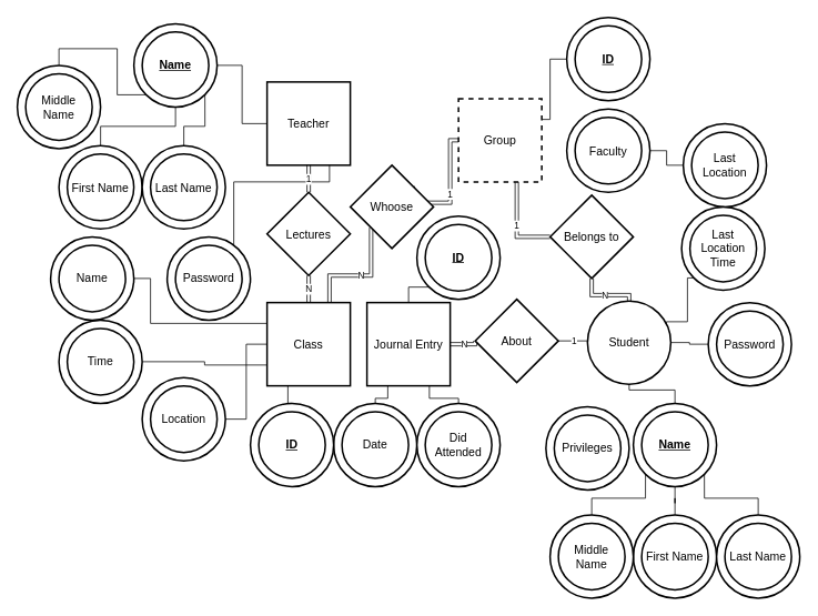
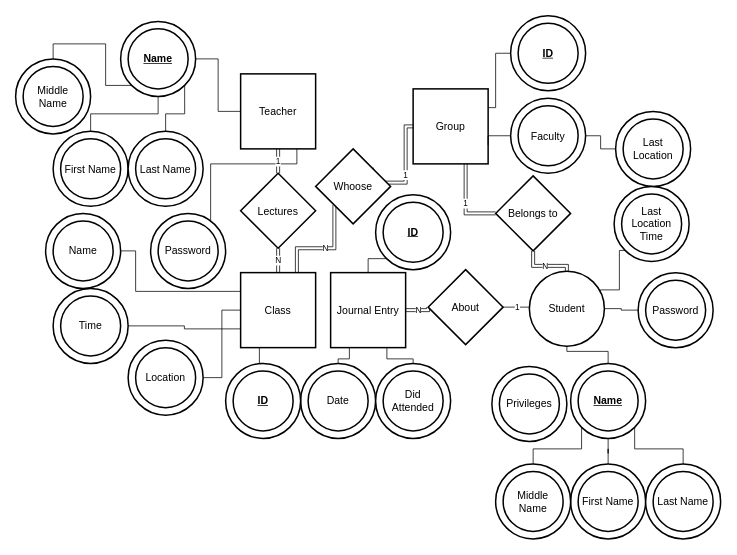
- <mxCell id="4" value="Group" style="strokeWidth=2;whiteSpace=wrap;html=1;align=center;fontSize=14;dashed=1;" parent="1" vertex="1"><mxGeometry x="550" y="118" width="100" height="100" as="geometry" /></mxCell>
+ <mxCell id="4" value="Group" style="strokeWidth=2;whiteSpace=wrap;html=1;align=center;fontSize=14;" parent="1" vertex="1"><mxGeometry x="550" y="118" width="100" height="100" as="geometry" /></mxCell>
+ <mxCell id="15" style="edgeStyle=orthogonalEdgeStyle;rounded=0;jumpStyle=none;orthogonalLoop=1;jettySize=auto;html=1;exitX=0;exitY=0.5;exitDx=0;exitDy=0;entryX=1;entryY=0.75;entryDx=0;entryDy=0;endArrow=none;endFill=0;" parent="1" source="16" target="4" edge="1"><mxGeometry relative="1" as="geometry" /></mxCell>
